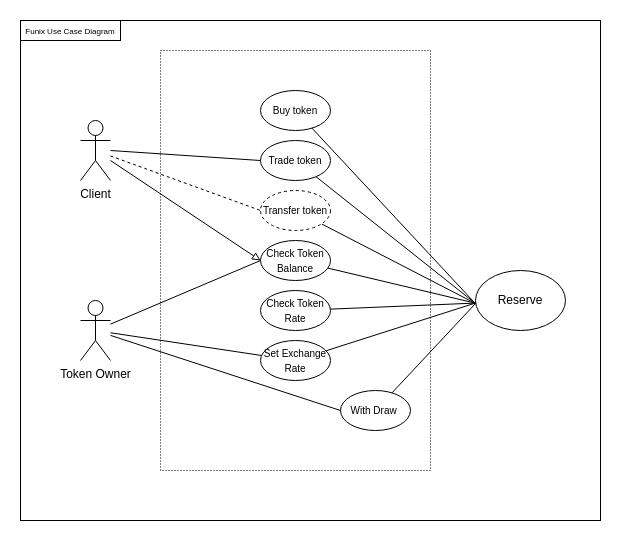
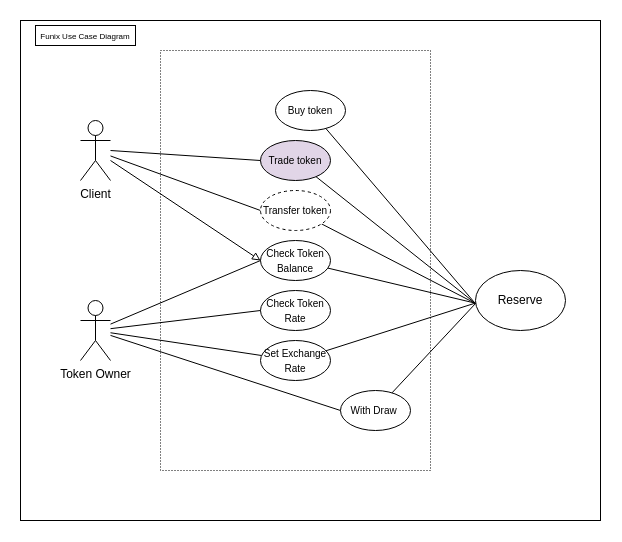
- <mxCell id="3" value="&lt;font style=&quot;font-size: 8px;&quot;&gt;Funix Use Case Diagram&lt;/font&gt;" style="rounded=0;whiteSpace=wrap;html=1;align=center;" vertex="1" parent="1"><mxGeometry x="20" y="20" width="100" height="20" as="geometry" /></mxCell>
+ <mxCell id="3" value="&lt;font style=&quot;font-size: 8px;&quot;&gt;Funix Use Case Diagram&lt;/font&gt;" style="rounded=0;whiteSpace=wrap;html=1;align=center;" vertex="1" parent="1"><mxGeometry x="35" y="25" width="100" height="20" as="geometry" /></mxCell>
- <mxCell id="9" value="&lt;font style=&quot;font-size: 10px;&quot;&gt;Buy token&lt;/font&gt;" style="ellipse;whiteSpace=wrap;html=1;" vertex="1" parent="1"><mxGeometry x="260" y="90" width="70" height="40" as="geometry" /></mxCell>
+ <mxCell id="9" value="&lt;font style=&quot;font-size: 10px;&quot;&gt;Buy token&lt;/font&gt;" style="ellipse;whiteSpace=wrap;html=1;" vertex="1" parent="1"><mxGeometry x="275" y="90" width="70" height="40" as="geometry" /></mxCell>
- <mxCell id="11" value="&lt;font style=&quot;font-size: 10px;&quot;&gt;Trade token&lt;/font&gt;" style="ellipse;whiteSpace=wrap;html=1;" vertex="1" parent="1"><mxGeometry x="260" y="140" width="70" height="40" as="geometry" /></mxCell>
+ <mxCell id="11" value="&lt;font style=&quot;font-size: 10px;&quot;&gt;Trade token&lt;/font&gt;" style="ellipse;whiteSpace=wrap;html=1;fillColor=#e1d5e7;" vertex="1" parent="1"><mxGeometry x="260" y="140" width="70" height="40" as="geometry" /></mxCell>
- <mxCell id="7" style="rounded=0;orthogonalLoop=1;jettySize=auto;html=1;entryX=0;entryY=0.5;entryDx=0;entryDy=0;endArrow=none;endFill=0;dashed=1;" edge="1" parent="1" source="4" target="13"><mxGeometry relative="1" as="geometry" /></mxCell>
+ <mxCell id="7" style="rounded=0;orthogonalLoop=1;jettySize=auto;html=1;entryX=0;entryY=0.5;entryDx=0;entryDy=0;endArrow=none;endFill=0;" edge="1" parent="1" source="4" target="13"><mxGeometry relative="1" as="geometry" /></mxCell>
- <mxCell id="16" style="rounded=0;orthogonalLoop=1;jettySize=auto;html=1;entryX=-0.001;entryY=0.543;entryDx=0;entryDy=0;entryPerimeter=0;endArrow=none;endFill=0;" edge="1" parent="1" source="17" target="23"><mxGeometry relative="1" as="geometry" /></mxCell>
+ <mxCell id="20" style="rounded=0;orthogonalLoop=1;jettySize=auto;html=1;entryX=0;entryY=0.5;entryDx=0;entryDy=0;endArrow=none;endFill=0;" edge="1" parent="1" source="22" target="17"><mxGeometry relative="1" as="geometry" /></mxCell>
